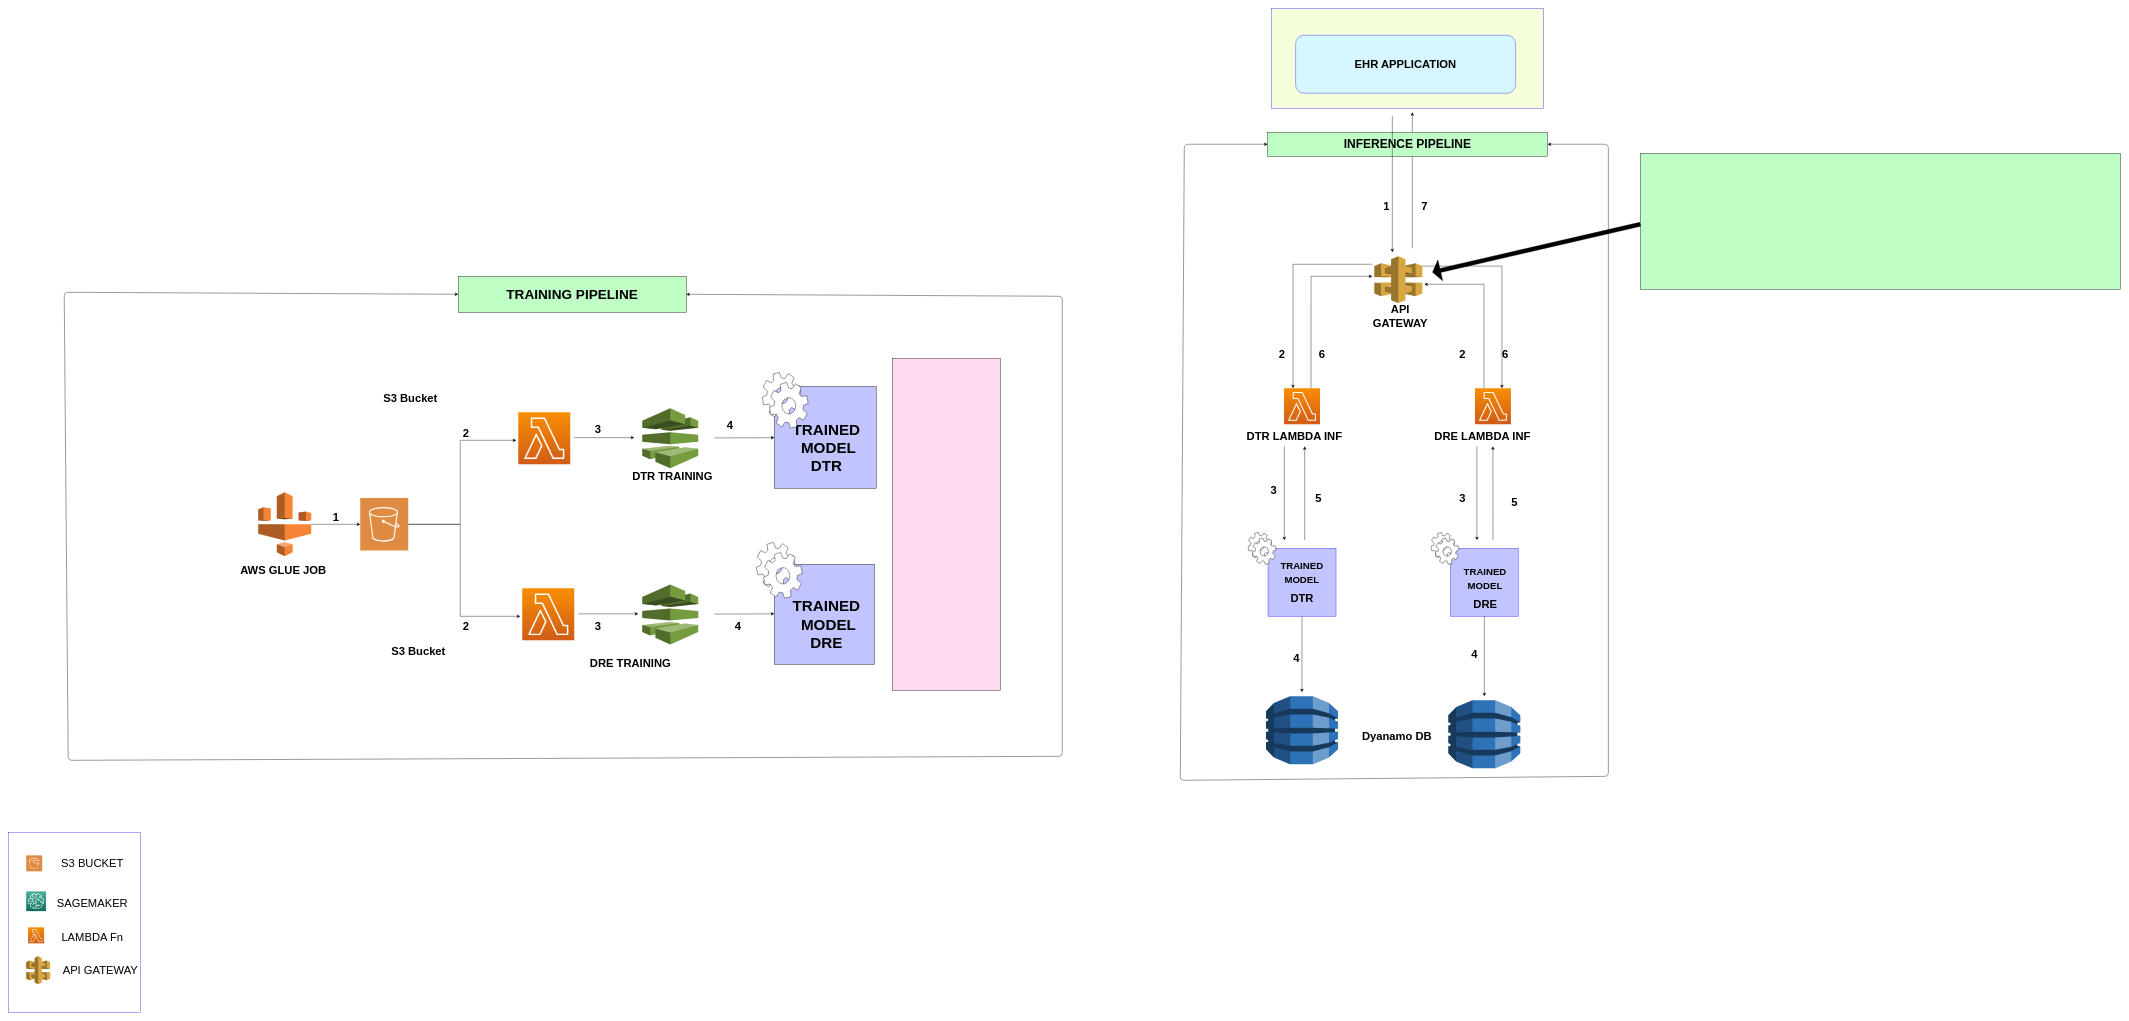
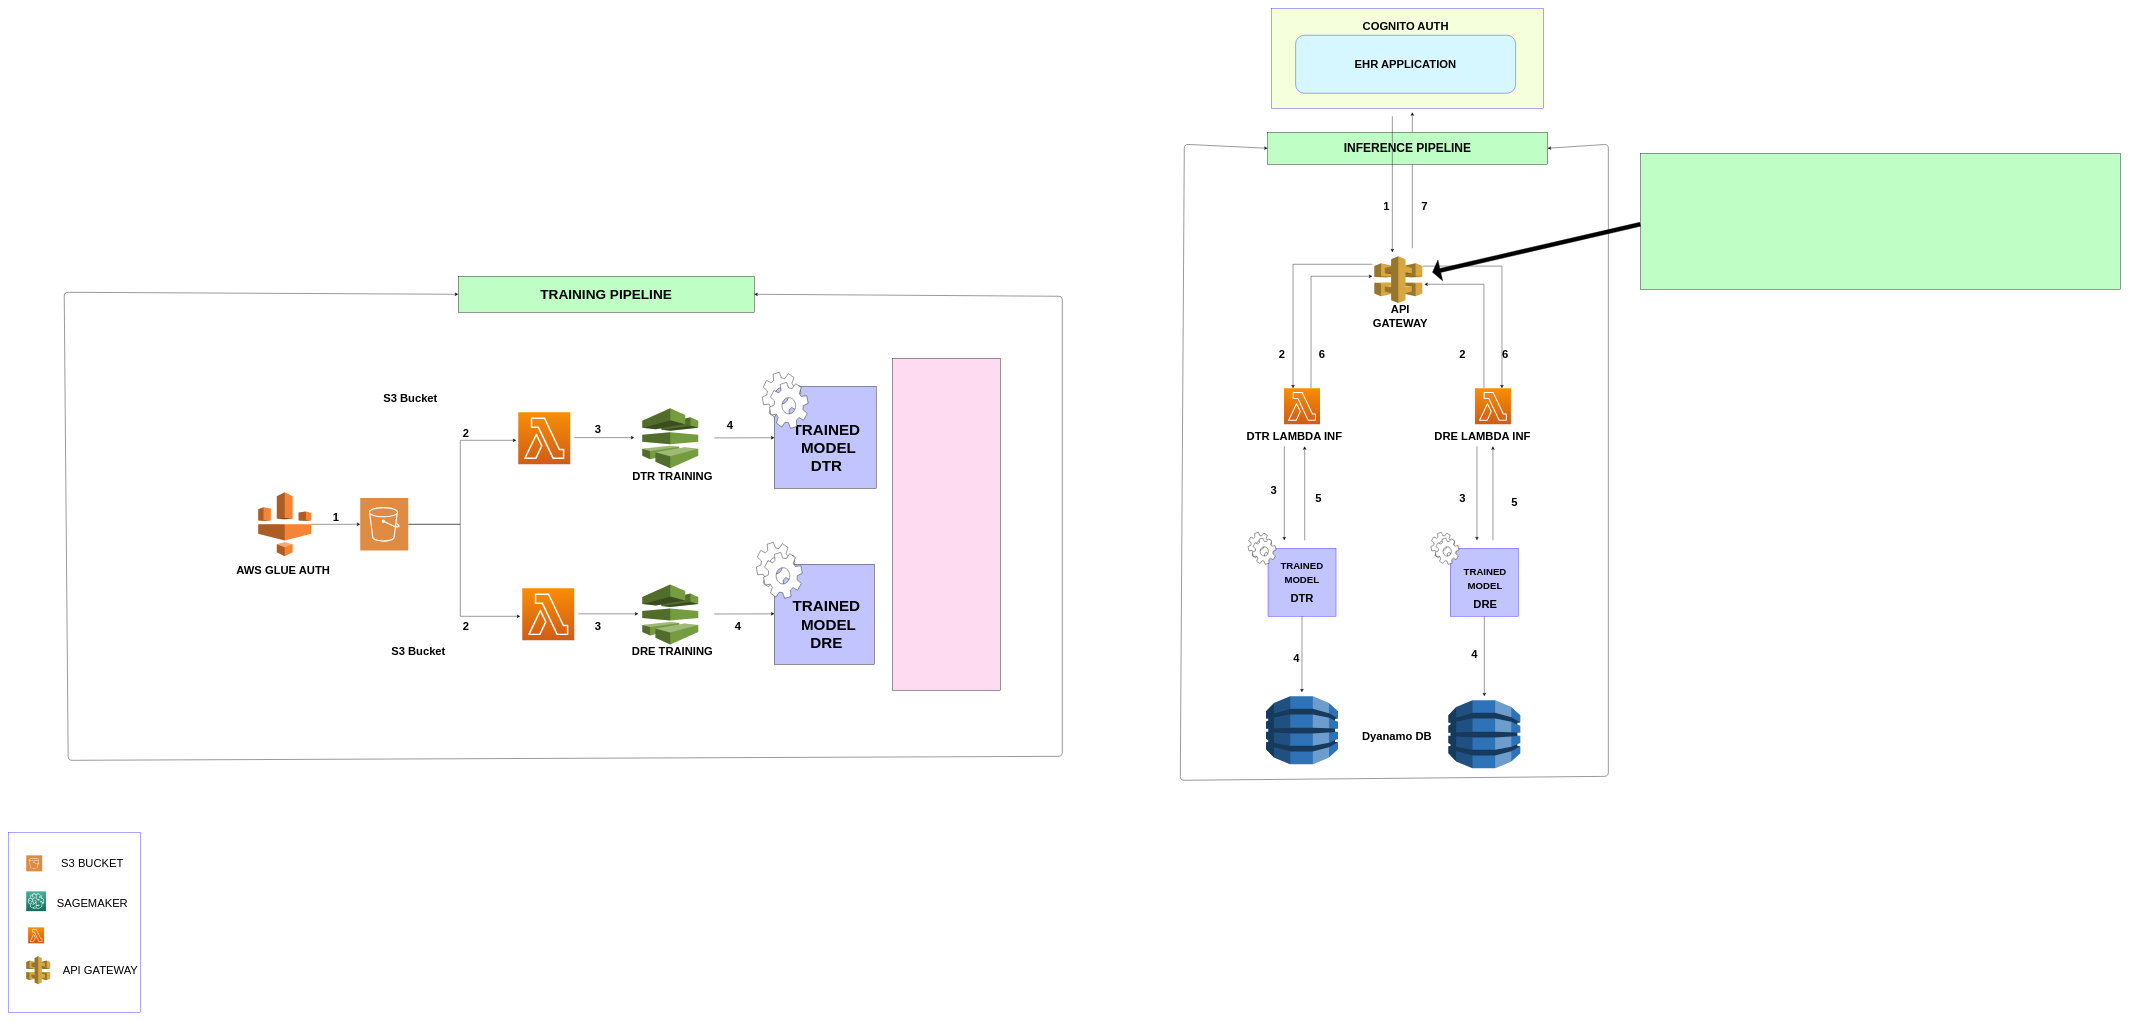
+ <mxCell id="25" value="&lt;b&gt;&lt;font style=&quot;font-size: 28px&quot;&gt;COGNITO AUTH&lt;/font&gt;&lt;/b&gt;" style="text;html=1;align=center;verticalAlign=middle;resizable=0;points=[];autosize=1;" vertex="1" parent="1"><mxGeometry x="3398.25" y="50" width="230" height="30" as="geometry" /></mxCell>
- <mxCell id="78" value="&lt;b&gt;&lt;font style=&quot;font-size: 30px&quot;&gt;INFERENCE PIPELINE&lt;/font&gt;&lt;/b&gt;" style="rounded=0;whiteSpace=wrap;html=1;fillColor=#BFFFC6;" vertex="1" parent="1"><mxGeometry x="3168.25" y="330" width="700" height="60" as="geometry" /></mxCell>
+ <mxCell id="78" value="&lt;b&gt;&lt;font style=&quot;font-size: 30px&quot;&gt;INFERENCE PIPELINE&lt;/font&gt;&lt;/b&gt;" style="rounded=0;whiteSpace=wrap;html=1;fillColor=#BFFFC6;" vertex="1" parent="1"><mxGeometry x="3168.25" y="330" width="700" height="80" as="geometry" /></mxCell>
- <mxCell id="76" value="&lt;b&gt;&lt;font style=&quot;font-size: 34px&quot;&gt;TRAINING PIPELINE&lt;/font&gt;&lt;/b&gt;" style="rounded=0;whiteSpace=wrap;html=1;fillColor=#BFFFC6;" vertex="1" parent="1"><mxGeometry x="1145" y="690" width="570" height="90" as="geometry" /></mxCell>
+ <mxCell id="76" value="&lt;b&gt;&lt;font style=&quot;font-size: 34px&quot;&gt;TRAINING PIPELINE&lt;/font&gt;&lt;/b&gt;" style="rounded=0;whiteSpace=wrap;html=1;fillColor=#BFFFC6;" vertex="1" parent="1"><mxGeometry x="1145" y="690" width="740" height="90" as="geometry" /></mxCell>
- <mxCell id="54" value="&lt;b&gt;&lt;font style=&quot;font-size: 28px&quot;&gt;AWS GLUE JOB&amp;nbsp;&lt;/font&gt;&lt;/b&gt;" style="text;html=1;align=center;verticalAlign=middle;resizable=0;points=[];autosize=1;" vertex="1" parent="1"><mxGeometry x="591.25" y="1410" width="240" height="30" as="geometry" /></mxCell>
+ <mxCell id="54" value="&lt;b&gt;&lt;font style=&quot;font-size: 28px&quot;&gt;AWS GLUE AUTH&amp;nbsp;&lt;/font&gt;&lt;/b&gt;" style="text;html=1;align=center;verticalAlign=middle;resizable=0;points=[];autosize=1;" vertex="1" parent="1"><mxGeometry x="591.25" y="1410" width="240" height="30" as="geometry" /></mxCell>
- <mxCell id="81" value="&lt;b&gt;&lt;font style=&quot;font-size: 28px&quot;&gt;DRE TRAINING&lt;/font&gt;&lt;/b&gt;" style="text;html=1;align=center;verticalAlign=middle;resizable=0;points=[];autosize=1;" vertex="1" parent="1"><mxGeometry x="1465" y="1640.5" width="220" height="30" as="geometry" /></mxCell>
+ <mxCell id="81" value="&lt;b&gt;&lt;font style=&quot;font-size: 28px&quot;&gt;DRE TRAINING&lt;/font&gt;&lt;/b&gt;" style="text;html=1;align=center;verticalAlign=middle;resizable=0;points=[];autosize=1;" vertex="1" parent="1"><mxGeometry x="1570" y="1610.5" width="220" height="30" as="geometry" /></mxCell>
- <mxCell id="23" value="LAMBDA Fn" style="text;html=1;align=center;verticalAlign=middle;resizable=0;points=[];autosize=1;fontSize=28;" parent="1" vertex="1"><mxGeometry x="145" y="2322.5" width="170" height="40" as="geometry" /></mxCell>
